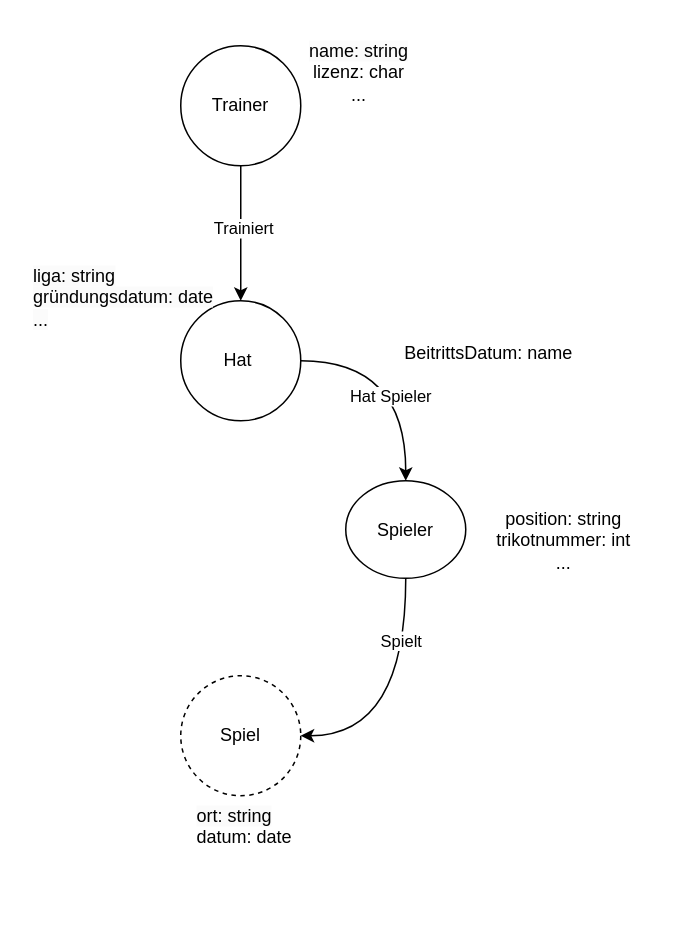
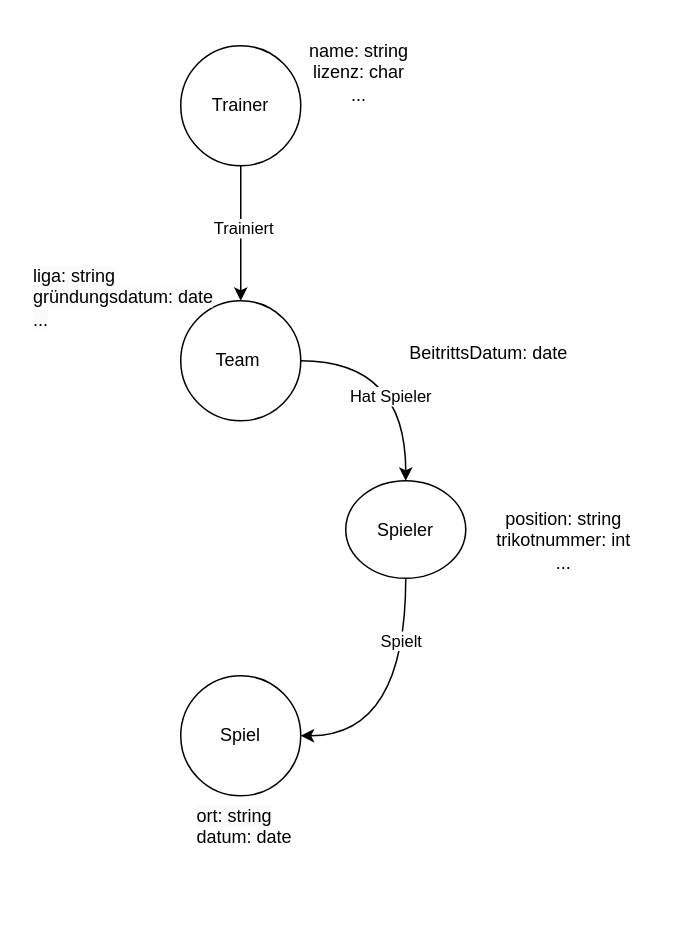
- <mxCell id="16" value="BeitrittsDatum: name" style="text;html=1;align=center;verticalAlign=middle;resizable=0;points=[];autosize=1;strokeColor=none;fillColor=none;" vertex="1" parent="1"><mxGeometry x="260" y="220" width="130" height="30" as="geometry" /></mxCell>
+ <mxCell id="16" value="BeitrittsDatum: date" style="text;html=1;align=center;verticalAlign=middle;resizable=0;points=[];autosize=1;strokeColor=none;fillColor=none;" vertex="1" parent="1"><mxGeometry x="260" y="220" width="130" height="30" as="geometry" /></mxCell>
- <mxCell id="4" value="Hat&amp;nbsp;" style="ellipse;whiteSpace=wrap;html=1;aspect=fixed;" vertex="1" parent="1"><mxGeometry x="120" y="200" width="80" height="80" as="geometry" /></mxCell>
+ <mxCell id="4" value="Team&amp;nbsp;" style="ellipse;whiteSpace=wrap;html=1;aspect=fixed;" vertex="1" parent="1"><mxGeometry x="120" y="200" width="80" height="80" as="geometry" /></mxCell>
- <mxCell id="9" value="Spiel" style="ellipse;whiteSpace=wrap;html=1;aspect=fixed;dashed=1;" vertex="1" parent="1"><mxGeometry x="120" y="450" width="80" height="80" as="geometry" /></mxCell>
+ <mxCell id="9" value="Spiel" style="ellipse;whiteSpace=wrap;html=1;aspect=fixed;" vertex="1" parent="1"><mxGeometry x="120" y="450" width="80" height="80" as="geometry" /></mxCell>
